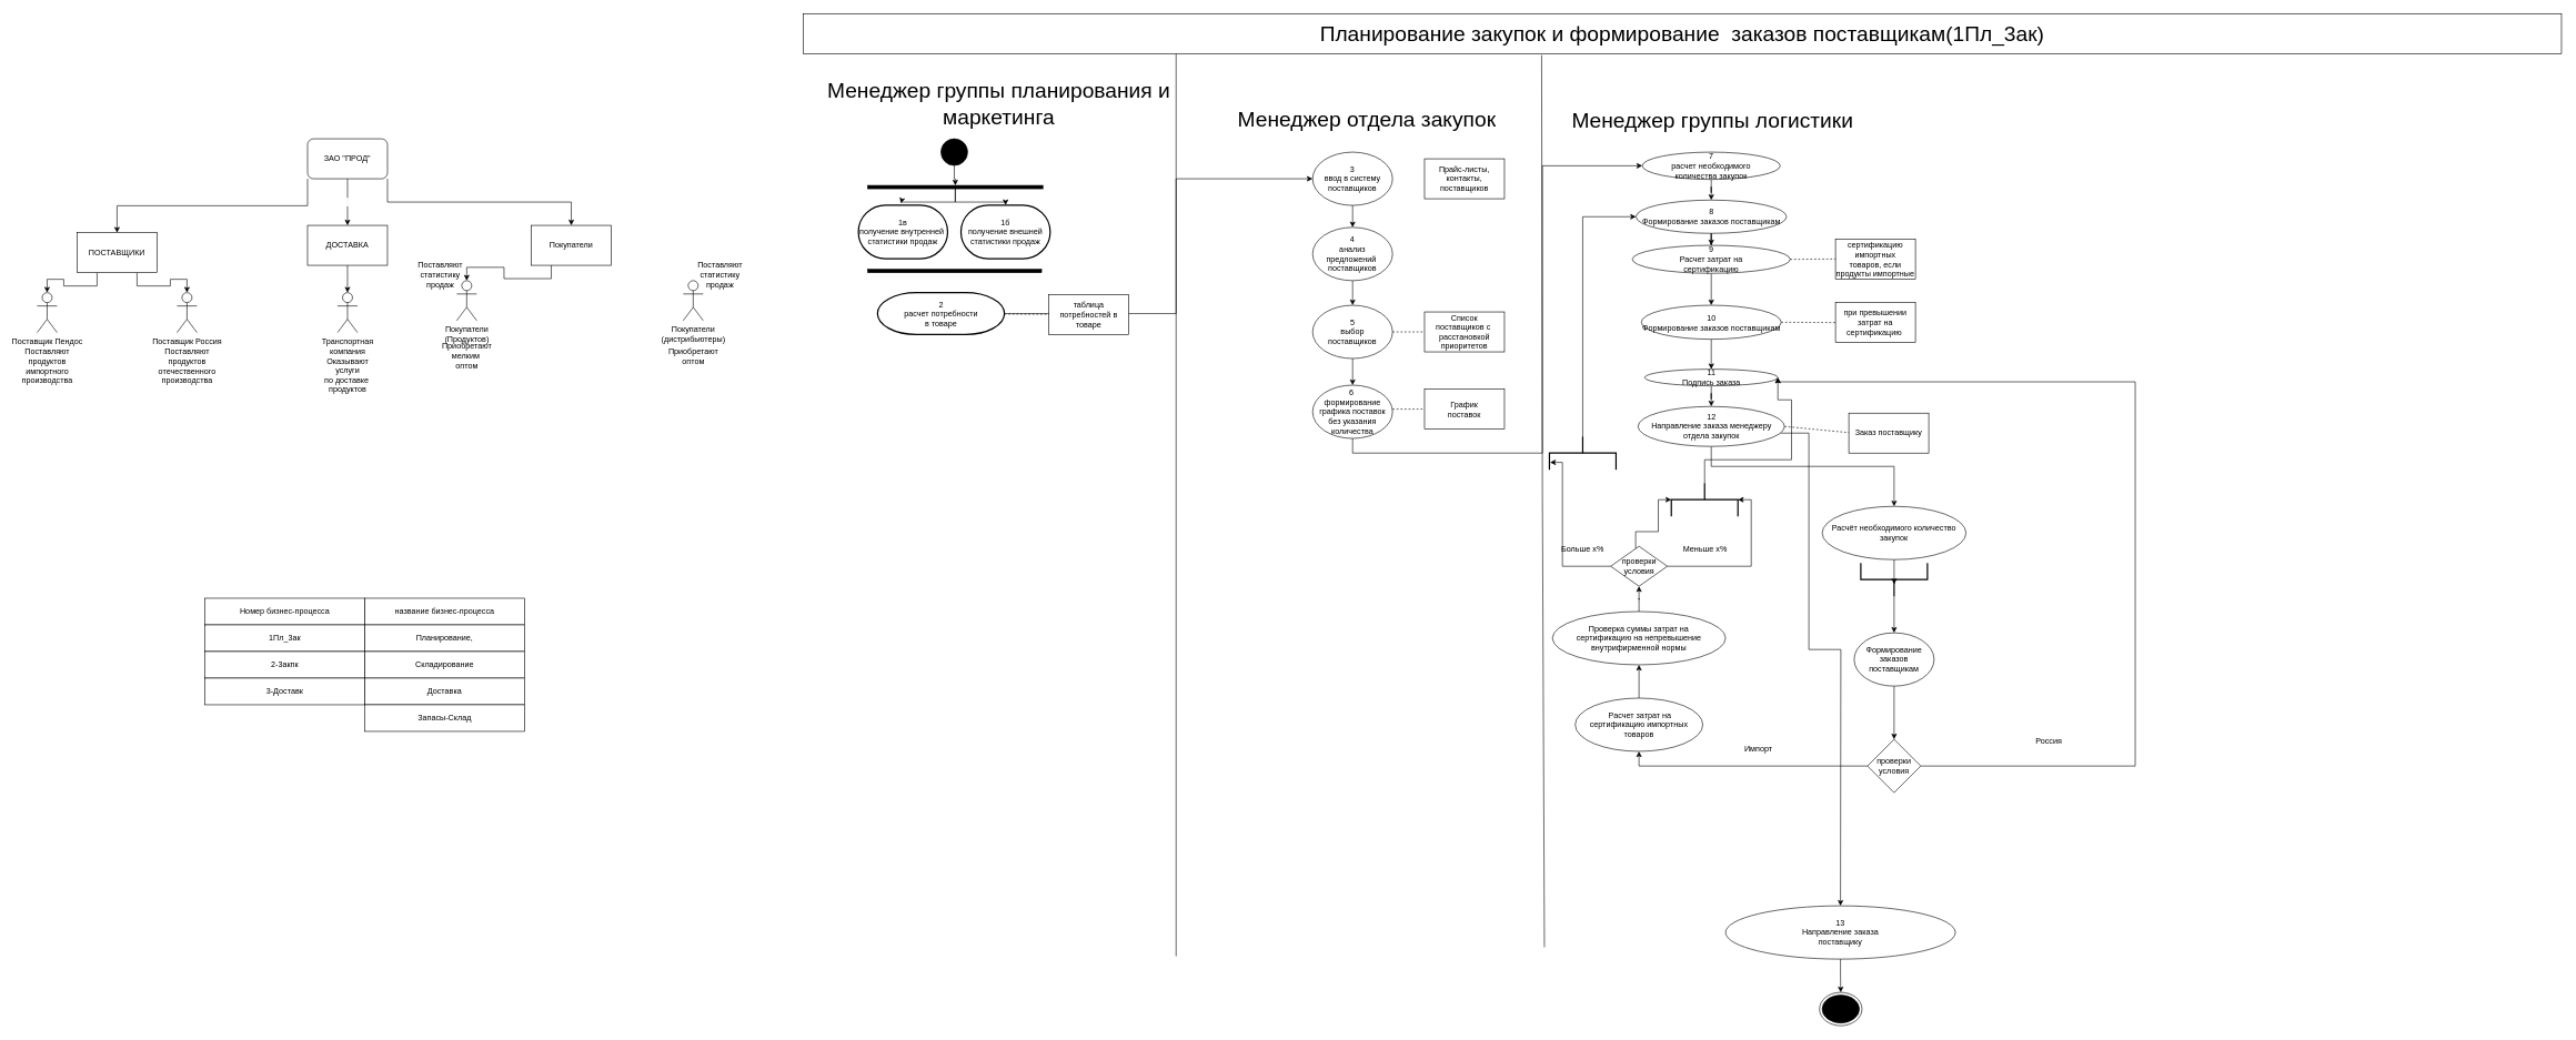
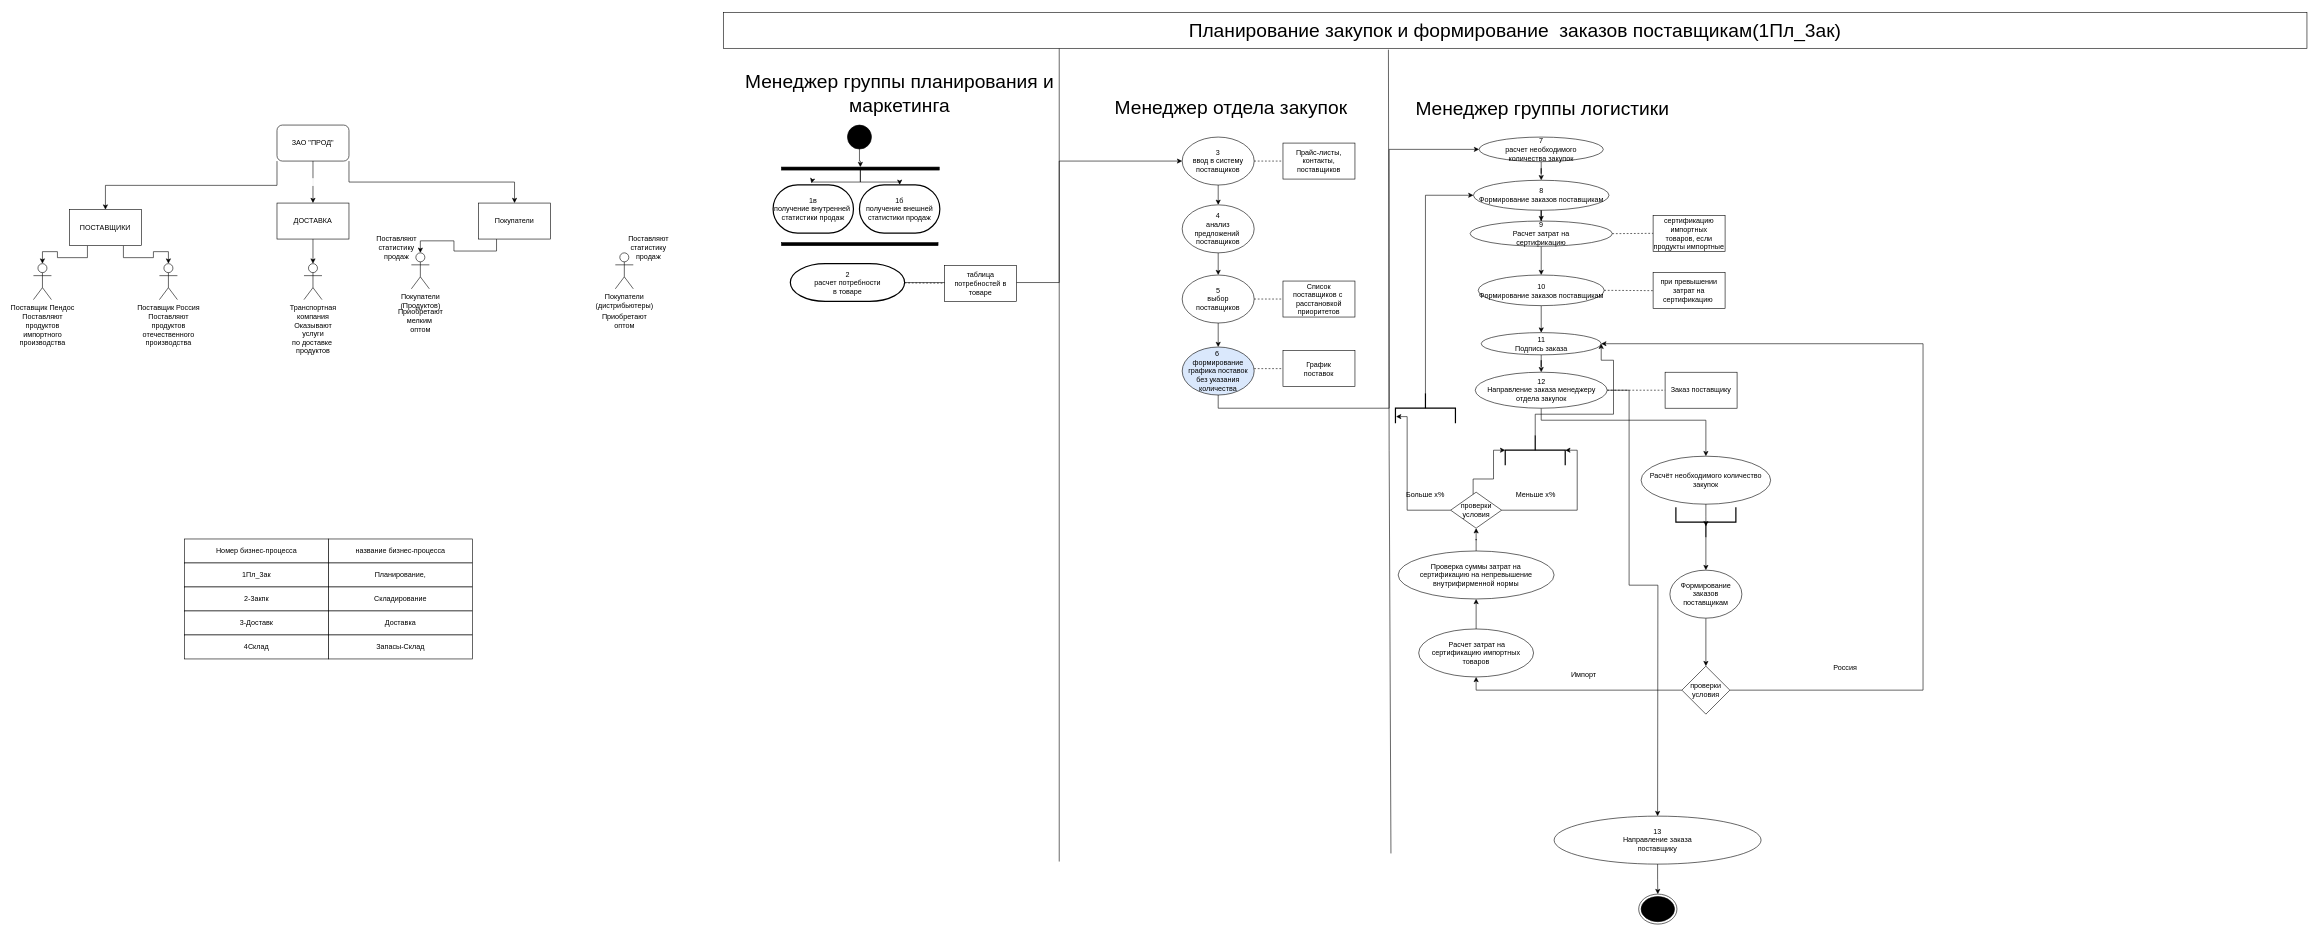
+ <mxCell id="57" value="" style="endArrow=none;dashed=1;html=1;rounded=0;exitX=1;exitY=0.5;exitDx=0;exitDy=0;entryX=0;entryY=0.5;entryDx=0;entryDy=0;" parent="1" source="50" target="58" edge="1"><mxGeometry width="50" height="50" relative="1" as="geometry"><mxPoint x="2090" y="268" as="sourcePoint" /><mxPoint x="2186" y="268" as="targetPoint" /></mxGeometry></mxCell>
- <mxCell id="41" value="1б&lt;br&gt;получение внешней&lt;br&gt;статистики продаж" style="strokeWidth=2;html=1;shape=mxgraph.flowchart.terminator;whiteSpace=wrap;" parent="1" vertex="1"><mxGeometry x="1442" y="307.6" width="134" height="80.4" as="geometry" /></mxCell>
+ <mxCell id="41" value="1б&lt;br&gt;получение внешней&lt;br&gt;статистики продаж" style="strokeWidth=2;html=1;shape=mxgraph.flowchart.terminator;whiteSpace=wrap;" parent="1" vertex="1"><mxGeometry x="1432" y="307.6" width="134" height="80.4" as="geometry" /></mxCell>
- <mxCell id="80" value="11&lt;br&gt;Подпись заказа" style="ellipse;whiteSpace=wrap;html=1;" parent="1" vertex="1"><mxGeometry x="2468.5" y="554" width="200" height="25" as="geometry" /></mxCell>
+ <mxCell id="80" value="11&lt;br&gt;Подпись заказа" style="ellipse;whiteSpace=wrap;html=1;" parent="1" vertex="1"><mxGeometry x="2468.5" y="554" width="200" height="37" as="geometry" /></mxCell>
- <mxCell id="56" value="6&amp;nbsp;&lt;br&gt;формирование&lt;br&gt;графика поставок&lt;br&gt;без указания&lt;br&gt;количества" style="ellipse;whiteSpace=wrap;html=1;" parent="1" vertex="1"><mxGeometry x="1970" y="578" width="120" height="80" as="geometry" /></mxCell>
+ <mxCell id="56" value="6&amp;nbsp;&lt;br&gt;формирование&lt;br&gt;графика поставок&lt;br&gt;без указания&lt;br&gt;количества" style="ellipse;whiteSpace=wrap;html=1;fillColor=#dae8fc;" parent="1" vertex="1"><mxGeometry x="1970" y="578" width="120" height="80" as="geometry" /></mxCell>
- <mxCell id="83" value="12&lt;br&gt;Направление заказа менеджеру отдела закупок" style="ellipse;whiteSpace=wrap;html=1;" parent="1" vertex="1"><mxGeometry x="2458.5" y="610" width="220" height="60" as="geometry" /></mxCell>
+ <mxCell id="83" value="12&lt;br&gt;Направление заказа менеджеру отдела закупок" style="ellipse;whiteSpace=wrap;html=1;" parent="1" vertex="1"><mxGeometry x="2458.5" y="620" width="220" height="60" as="geometry" /></mxCell>
+ <mxCell id="30" value="4Склад" style="rounded=0;whiteSpace=wrap;html=1;" parent="1" vertex="1"><mxGeometry x="307" y="1058" width="240" height="40" as="geometry" /></mxCell>
